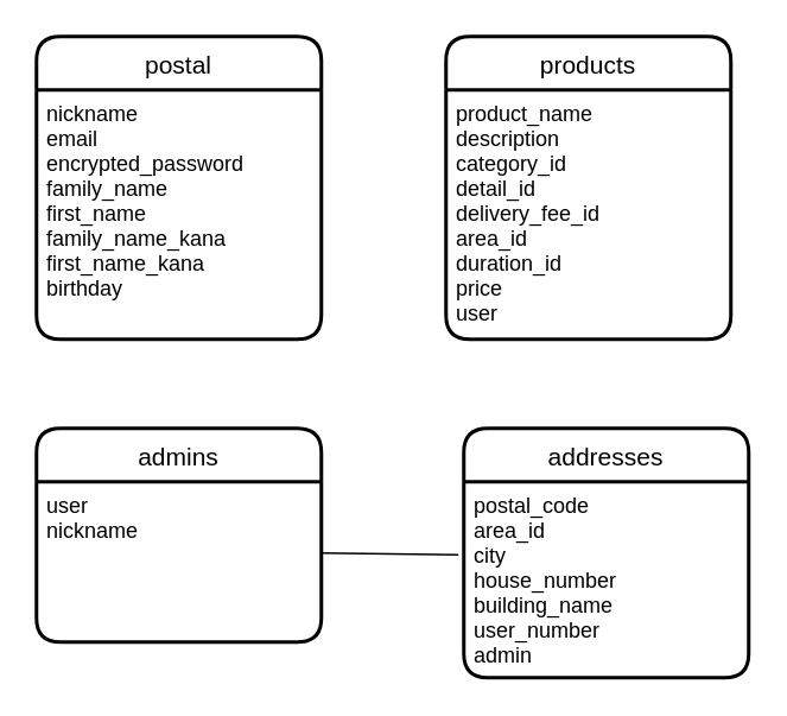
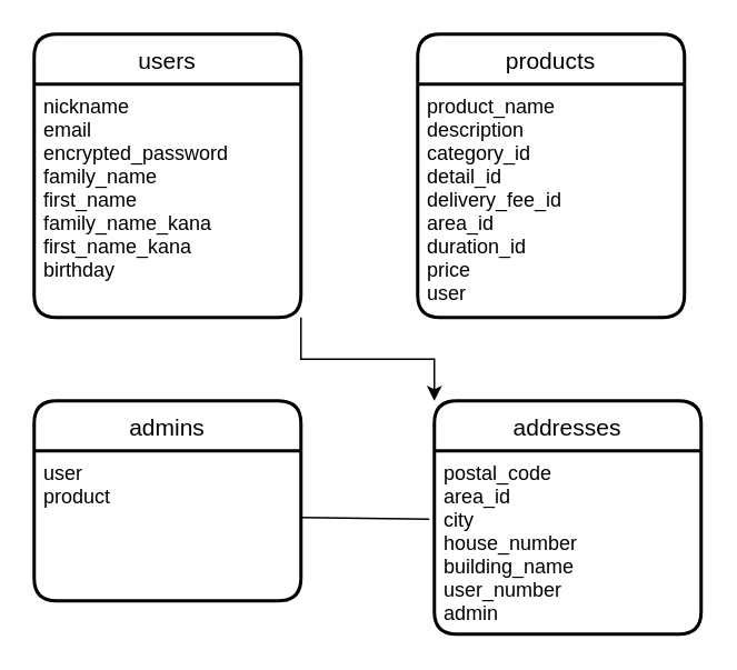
- <mxCell id="2" value="postal" style="swimlane;childLayout=stackLayout;horizontal=1;startSize=30;horizontalStack=0;rounded=1;fontSize=14;fontStyle=0;strokeWidth=2;resizeParent=0;resizeLast=1;shadow=0;dashed=0;align=center;" parent="1" vertex="1"><mxGeometry x="20" y="20" width="160" height="170" as="geometry" /></mxCell>
+ <mxCell id="2" value="users" style="swimlane;childLayout=stackLayout;horizontal=1;startSize=30;horizontalStack=0;rounded=1;fontSize=14;fontStyle=0;strokeWidth=2;resizeParent=0;resizeLast=1;shadow=0;dashed=0;align=center;" parent="1" vertex="1"><mxGeometry x="20" y="20" width="160" height="170" as="geometry" /></mxCell>
+ <mxCell id="12" style="edgeStyle=orthogonalEdgeStyle;rounded=0;orthogonalLoop=1;jettySize=auto;html=1;exitX=1;exitY=1;exitDx=0;exitDy=0;entryX=0;entryY=0;entryDx=0;entryDy=0;" edge="1" parent="1" source="3" target="9"><mxGeometry relative="1" as="geometry" /></mxCell>
- <mxCell id="8" value="user&#10;nickname" style="align=left;strokeColor=none;fillColor=none;spacingLeft=4;fontSize=12;verticalAlign=top;resizable=0;rotatable=0;part=1;" parent="7" vertex="1"><mxGeometry y="30" width="160" height="90" as="geometry" /></mxCell>
+ <mxCell id="8" value="user&#10;product" style="align=left;strokeColor=none;fillColor=none;spacingLeft=4;fontSize=12;verticalAlign=top;resizable=0;rotatable=0;part=1;" parent="7" vertex="1"><mxGeometry y="30" width="160" height="90" as="geometry" /></mxCell>
